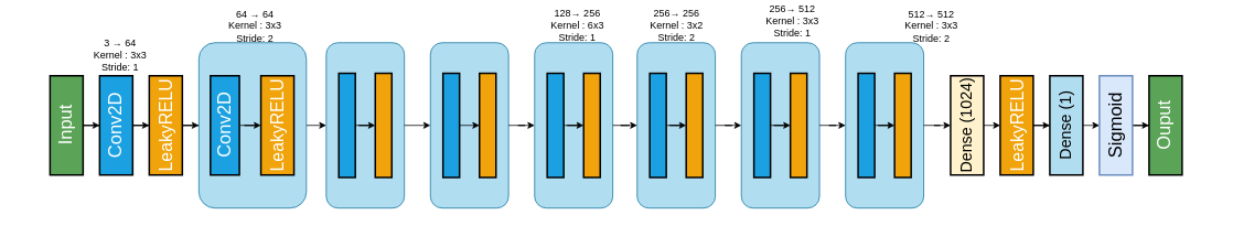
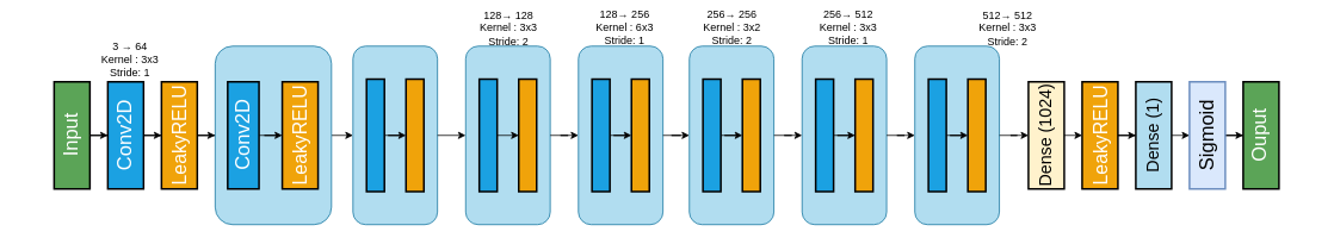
- <mxCell id="21" value="&lt;div&gt;256→ 512 Kernel : 3x3&lt;/div&gt;&lt;div&gt;Stride: 1&lt;/div&gt;" style="text;html=1;align=center;verticalAlign=middle;whiteSpace=wrap;rounded=0;" parent="1" vertex="1"><mxGeometry x="920" y="15" width="76" height="20" as="geometry" /></mxCell>
+ <mxCell id="21" value="&lt;div&gt;256→ 512 Kernel : 3x3&lt;/div&gt;&lt;div&gt;Stride: 1&lt;/div&gt;" style="text;html=1;align=center;verticalAlign=middle;whiteSpace=wrap;rounded=0;" parent="1" vertex="1"><mxGeometry x="910" y="20" width="76" height="20" as="geometry" /></mxCell>
- <mxCell id="12" value="&lt;div&gt;64 → 64 Kernel : 3x3&lt;/div&gt;&lt;div&gt;Stride: 2&lt;/div&gt;" style="text;html=1;align=center;verticalAlign=middle;whiteSpace=wrap;rounded=0;" parent="1" vertex="1"><mxGeometry x="270" y="21" width="76" height="20" as="geometry" /></mxCell>
+ <mxCell id="18" value="&lt;div&gt;128→ 128 Kernel : 3x3&lt;/div&gt;&lt;div&gt;Stride: 2&lt;/div&gt;" style="text;html=1;align=center;verticalAlign=middle;whiteSpace=wrap;rounded=0;" parent="1" vertex="1"><mxGeometry x="530" y="21" width="76" height="20" as="geometry" /></mxCell>
